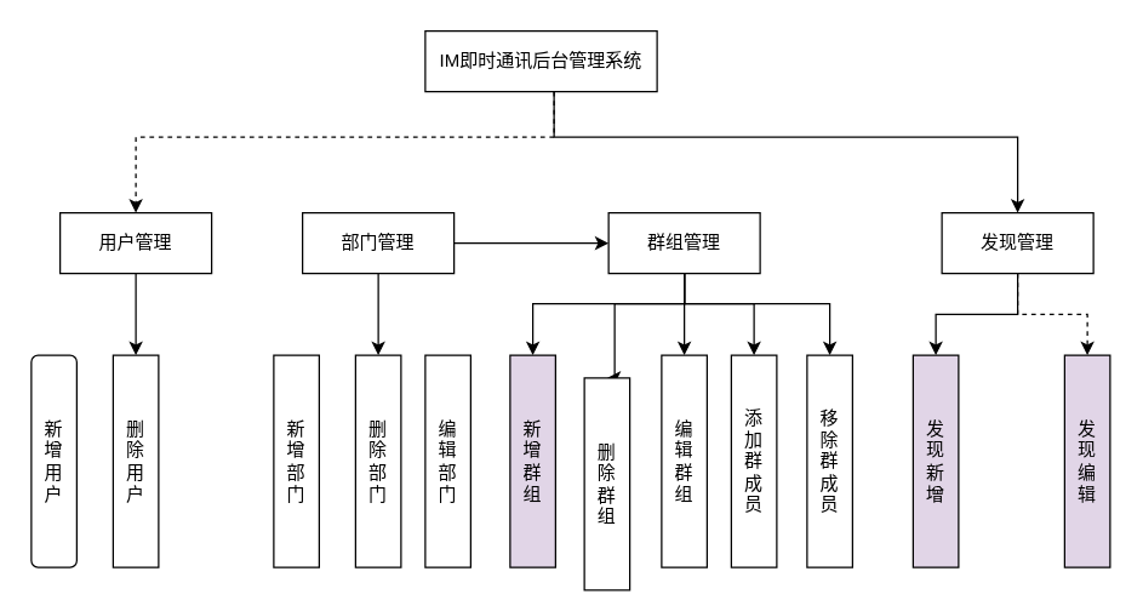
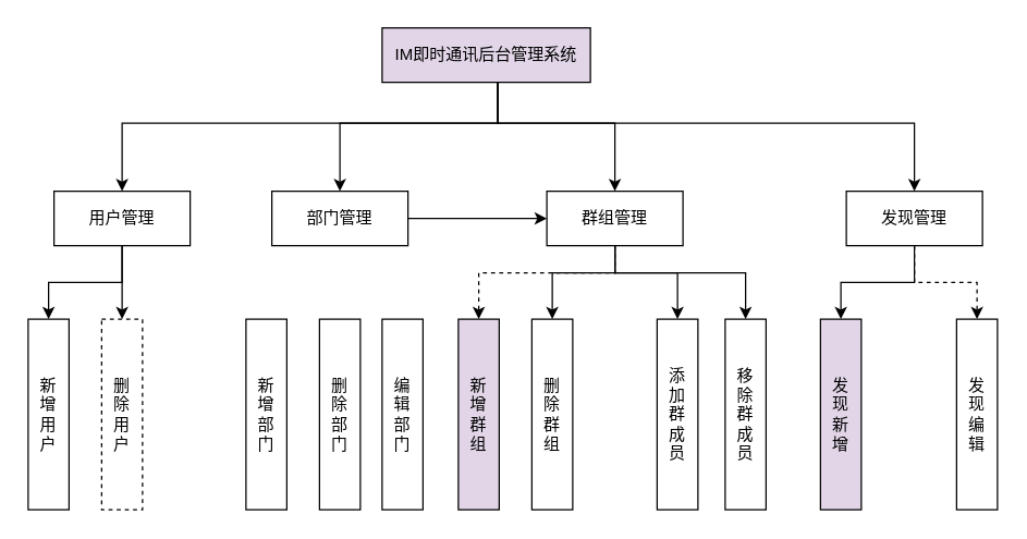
- <mxCell id="6" value="IM即时通讯后台管理系统" style="rounded=0;whiteSpace=wrap;html=1;" parent="1" vertex="1"><mxGeometry x="280" y="20" width="153" height="40" as="geometry" /></mxCell>
+ <mxCell id="6" value="IM即时通讯后台管理系统" style="rounded=0;whiteSpace=wrap;html=1;fillColor=#e1d5e7;" parent="1" vertex="1"><mxGeometry x="280" y="20" width="153" height="40" as="geometry" /></mxCell>
- <mxCell id="2" style="edgeStyle=orthogonalEdgeStyle;rounded=0;orthogonalLoop=1;jettySize=auto;html=1;entryX=0.5;entryY=0;entryDx=0;entryDy=0;dashed=1;" parent="1" source="6" target="9" edge="1"><mxGeometry relative="1" as="geometry"><Array as="points"><mxPoint x="365" y="90" /><mxPoint x="89" y="90" /></Array></mxGeometry></mxCell>
+ <mxCell id="2" style="edgeStyle=orthogonalEdgeStyle;rounded=0;orthogonalLoop=1;jettySize=auto;html=1;entryX=0.5;entryY=0;entryDx=0;entryDy=0;" parent="1" source="6" target="9" edge="1"><mxGeometry relative="1" as="geometry"><Array as="points"><mxPoint x="365" y="90" /><mxPoint x="89" y="90" /></Array></mxGeometry></mxCell>
+ <mxCell id="3" style="edgeStyle=orthogonalEdgeStyle;rounded=0;orthogonalLoop=1;jettySize=auto;html=1;entryX=0.5;entryY=0;entryDx=0;entryDy=0;" parent="1" source="6" target="14" edge="1"><mxGeometry relative="1" as="geometry"><Array as="points"><mxPoint x="365" y="90" /><mxPoint x="249" y="90" /></Array></mxGeometry></mxCell>
+ <mxCell id="4" style="edgeStyle=orthogonalEdgeStyle;rounded=0;orthogonalLoop=1;jettySize=auto;html=1;entryX=0.5;entryY=0;entryDx=0;entryDy=0;" parent="1" source="6" target="23" edge="1"><mxGeometry relative="1" as="geometry"><Array as="points"><mxPoint x="365" y="90" /><mxPoint x="451" y="90" /></Array></mxGeometry></mxCell>
- <mxCell id="22" style="edgeStyle=orthogonalEdgeStyle;rounded=0;orthogonalLoop=1;jettySize=auto;html=1;entryX=0.5;entryY=0;entryDx=0;entryDy=0;" parent="1" source="23" target="24" edge="1"><mxGeometry relative="1" as="geometry"><Array as="points"><mxPoint x="451" y="200" /><mxPoint x="351" y="200" /></Array></mxGeometry></mxCell>
+ <mxCell id="22" style="edgeStyle=orthogonalEdgeStyle;rounded=0;orthogonalLoop=1;jettySize=auto;html=1;entryX=0.5;entryY=0;entryDx=0;entryDy=0;dashed=1;" parent="1" source="23" target="24" edge="1"><mxGeometry relative="1" as="geometry"><Array as="points"><mxPoint x="451" y="200" /><mxPoint x="351" y="200" /></Array></mxGeometry></mxCell>
- <mxCell id="13" style="edgeStyle=orthogonalEdgeStyle;rounded=0;orthogonalLoop=1;jettySize=auto;html=1;entryX=0.5;entryY=0;entryDx=0;entryDy=0;" parent="1" source="14" target="16" edge="1"><mxGeometry relative="1" as="geometry" /></mxCell>
+ <mxCell id="7" style="edgeStyle=orthogonalEdgeStyle;rounded=0;orthogonalLoop=1;jettySize=auto;html=1;entryX=0.5;entryY=0;entryDx=0;entryDy=0;" parent="1" source="9" target="10" edge="1"><mxGeometry relative="1" as="geometry" /></mxCell>
- <mxCell id="18" style="edgeStyle=orthogonalEdgeStyle;rounded=0;orthogonalLoop=1;jettySize=auto;html=1;entryX=0.5;entryY=0;entryDx=0;entryDy=0;" parent="1" source="23" target="26" edge="1"><mxGeometry relative="1" as="geometry" /></mxCell>
- <mxCell id="10" value="&lt;div&gt;新&lt;/div&gt;&lt;div&gt;增&lt;/div&gt;&lt;div&gt;用&lt;/div&gt;&lt;div&gt;户&lt;/div&gt;" style="whiteSpace=wrap;html=1;rounded=1;" parent="1" vertex="1"><mxGeometry x="20" y="234" width="30" height="140" as="geometry" /></mxCell>
+ <mxCell id="10" value="&lt;div&gt;新&lt;/div&gt;&lt;div&gt;增&lt;/div&gt;&lt;div&gt;用&lt;/div&gt;&lt;div&gt;户&lt;/div&gt;" style="rounded=0;whiteSpace=wrap;html=1;" parent="1" vertex="1"><mxGeometry x="20" y="234" width="30" height="140" as="geometry" /></mxCell>
- <mxCell id="11" value="&lt;div&gt;删&lt;/div&gt;&lt;div&gt;除&lt;/div&gt;&lt;div&gt;用&lt;/div&gt;&lt;div&gt;户&lt;/div&gt;" style="rounded=0;whiteSpace=wrap;html=1;" parent="1" vertex="1"><mxGeometry x="74" y="234" width="30" height="140" as="geometry" /></mxCell>
+ <mxCell id="11" value="&lt;div&gt;删&lt;/div&gt;&lt;div&gt;除&lt;/div&gt;&lt;div&gt;用&lt;/div&gt;&lt;div&gt;户&lt;/div&gt;" style="rounded=0;whiteSpace=wrap;html=1;dashed=1;" parent="1" vertex="1"><mxGeometry x="74" y="234" width="30" height="140" as="geometry" /></mxCell>
- <mxCell id="26" value="编&lt;br&gt;辑&lt;br&gt;群&lt;br&gt;组" style="rounded=0;whiteSpace=wrap;html=1;" parent="1" vertex="1"><mxGeometry x="436" y="234" width="30" height="140" as="geometry" /></mxCell>
- <mxCell id="31" value="&lt;div style=&quot;border-color: var(--border-color);&quot;&gt;发&lt;br style=&quot;border-color: var(--border-color);&quot;&gt;&lt;/div&gt;&lt;div style=&quot;border-color: var(--border-color);&quot;&gt;现&lt;/div&gt;&lt;div style=&quot;border-color: var(--border-color);&quot;&gt;编&lt;/div&gt;&lt;div style=&quot;border-color: var(--border-color);&quot;&gt;辑&lt;/div&gt;" style="rounded=0;whiteSpace=wrap;html=1;fillColor=#e1d5e7;" parent="1" vertex="1"><mxGeometry x="702" y="234" width="30" height="140" as="geometry" /></mxCell>
+ <mxCell id="31" value="&lt;div style=&quot;border-color: var(--border-color);&quot;&gt;发&lt;br style=&quot;border-color: var(--border-color);&quot;&gt;&lt;/div&gt;&lt;div style=&quot;border-color: var(--border-color);&quot;&gt;现&lt;/div&gt;&lt;div style=&quot;border-color: var(--border-color);&quot;&gt;编&lt;/div&gt;&lt;div style=&quot;border-color: var(--border-color);&quot;&gt;辑&lt;/div&gt;" style="rounded=0;whiteSpace=wrap;html=1;" parent="1" vertex="1"><mxGeometry x="702" y="234" width="30" height="140" as="geometry" /></mxCell>
- <mxCell id="25" value="&lt;div&gt;删&lt;/div&gt;&lt;div&gt;除&lt;/div&gt;&lt;div&gt;群&lt;/div&gt;&lt;div&gt;组&lt;/div&gt;" style="rounded=0;whiteSpace=wrap;html=1;" parent="1" vertex="1"><mxGeometry x="385" y="249" width="30" height="140" as="geometry" /></mxCell>
+ <mxCell id="25" value="&lt;div&gt;删&lt;/div&gt;&lt;div&gt;除&lt;/div&gt;&lt;div&gt;群&lt;/div&gt;&lt;div&gt;组&lt;/div&gt;" style="rounded=0;whiteSpace=wrap;html=1;" parent="1" vertex="1"><mxGeometry x="390" y="234" width="30" height="140" as="geometry" /></mxCell>
